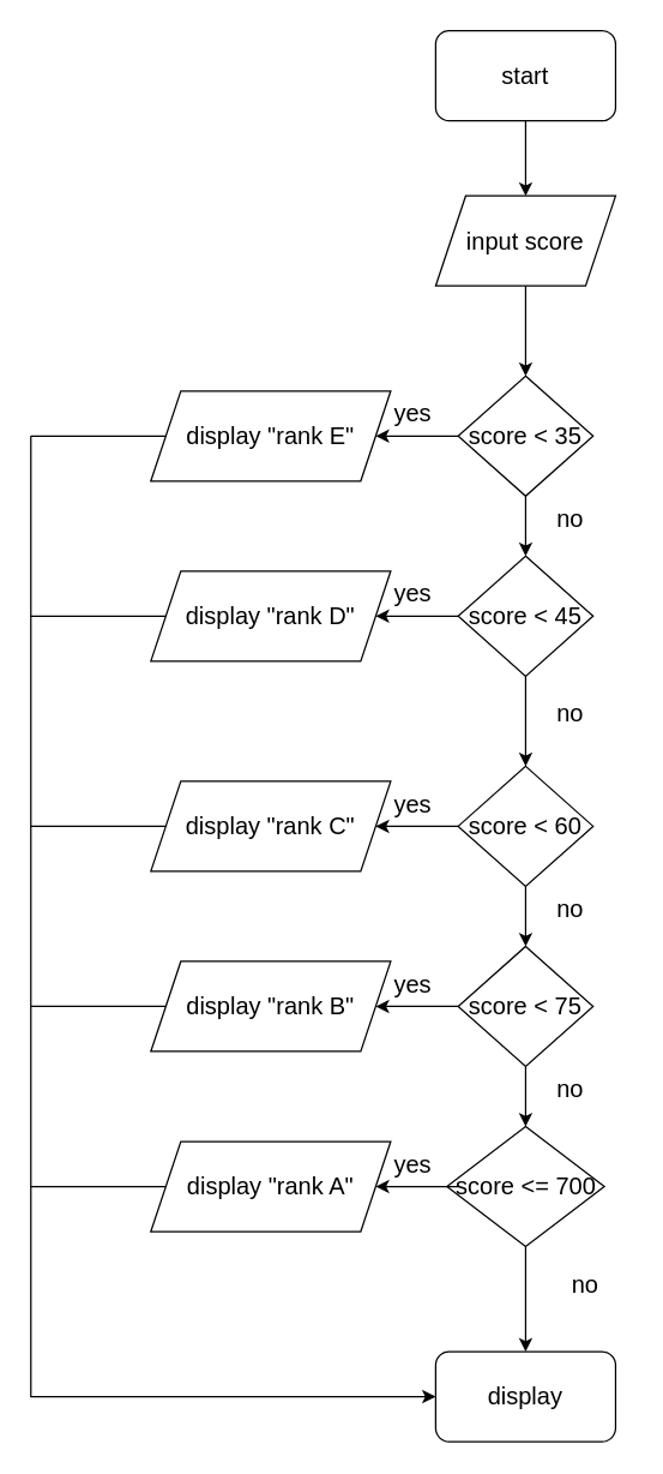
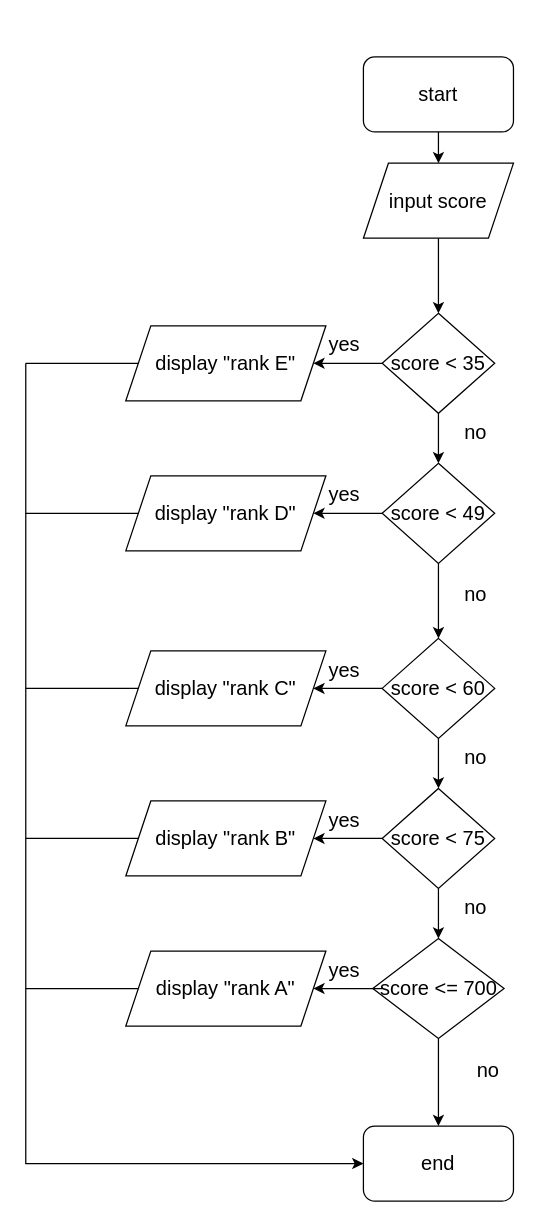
- <mxCell id="2" value="start" style="rounded=1;whiteSpace=wrap;html=1;fontSize=16;" parent="1" vertex="1"><mxGeometry x="290" y="20" width="120" height="60" as="geometry" /></mxCell>
+ <mxCell id="2" value="start" style="rounded=1;whiteSpace=wrap;html=1;fontSize=16;" parent="1" vertex="1"><mxGeometry x="290" y="45" width="120" height="60" as="geometry" /></mxCell>
- <mxCell id="11" value="score &amp;lt; 45" style="rhombus;whiteSpace=wrap;html=1;fontSize=16;" parent="1" vertex="1"><mxGeometry x="305" y="370" width="90" height="80" as="geometry" /></mxCell>
+ <mxCell id="11" value="score &amp;lt; 49" style="rhombus;whiteSpace=wrap;html=1;fontSize=16;" parent="1" vertex="1"><mxGeometry x="305" y="370" width="90" height="80" as="geometry" /></mxCell>
- <mxCell id="35" value="display" style="rounded=1;whiteSpace=wrap;html=1;fontSize=16;" parent="1" vertex="1"><mxGeometry x="290" y="900" width="120" height="60" as="geometry" /></mxCell>
+ <mxCell id="35" value="end" style="rounded=1;whiteSpace=wrap;html=1;fontSize=16;" parent="1" vertex="1"><mxGeometry x="290" y="900" width="120" height="60" as="geometry" /></mxCell>
